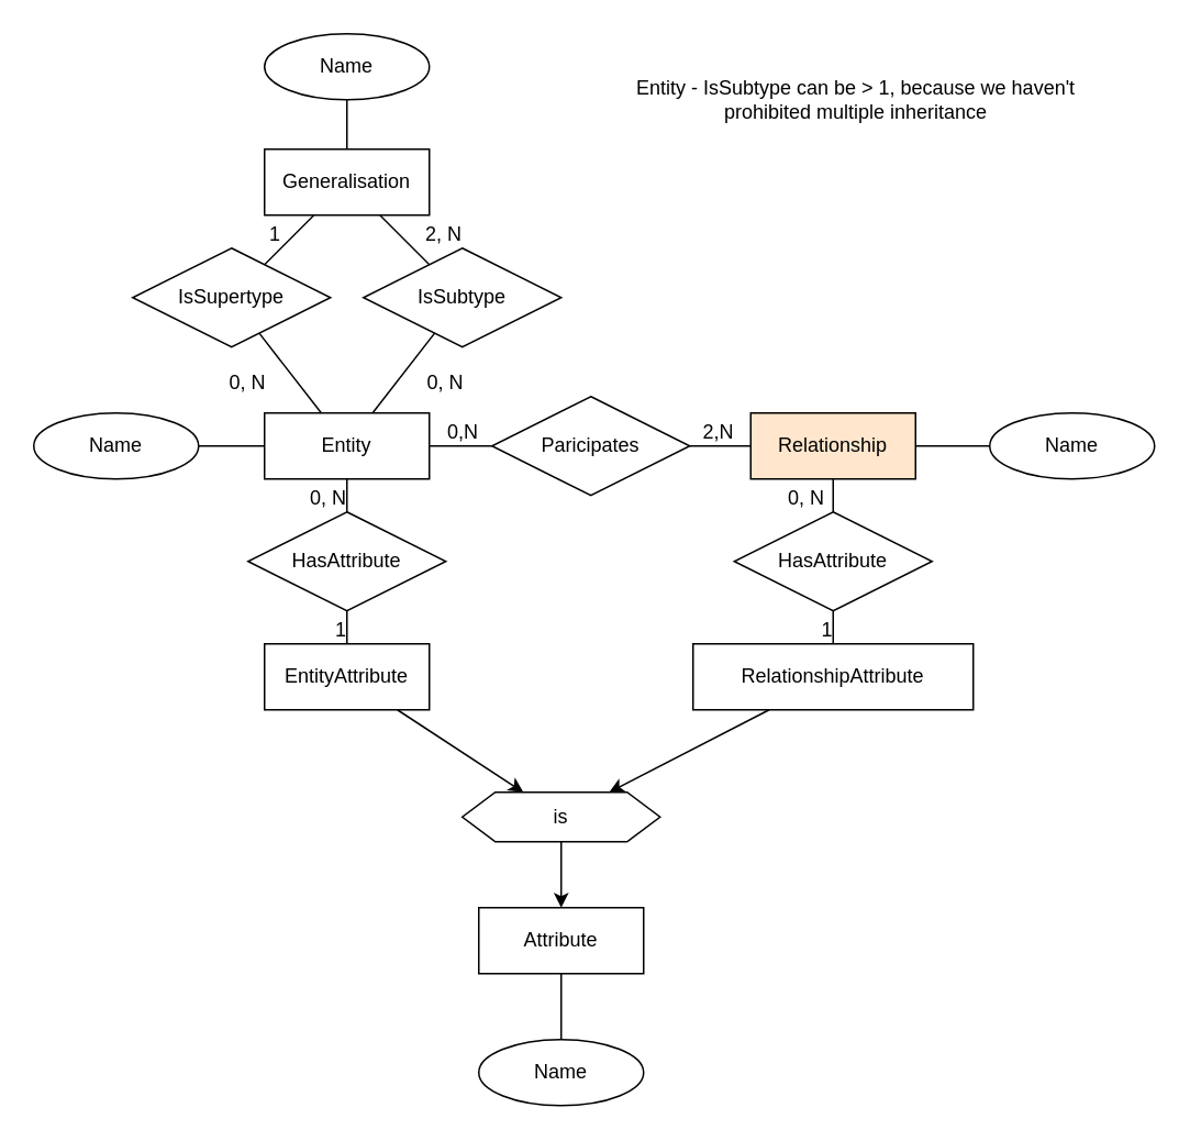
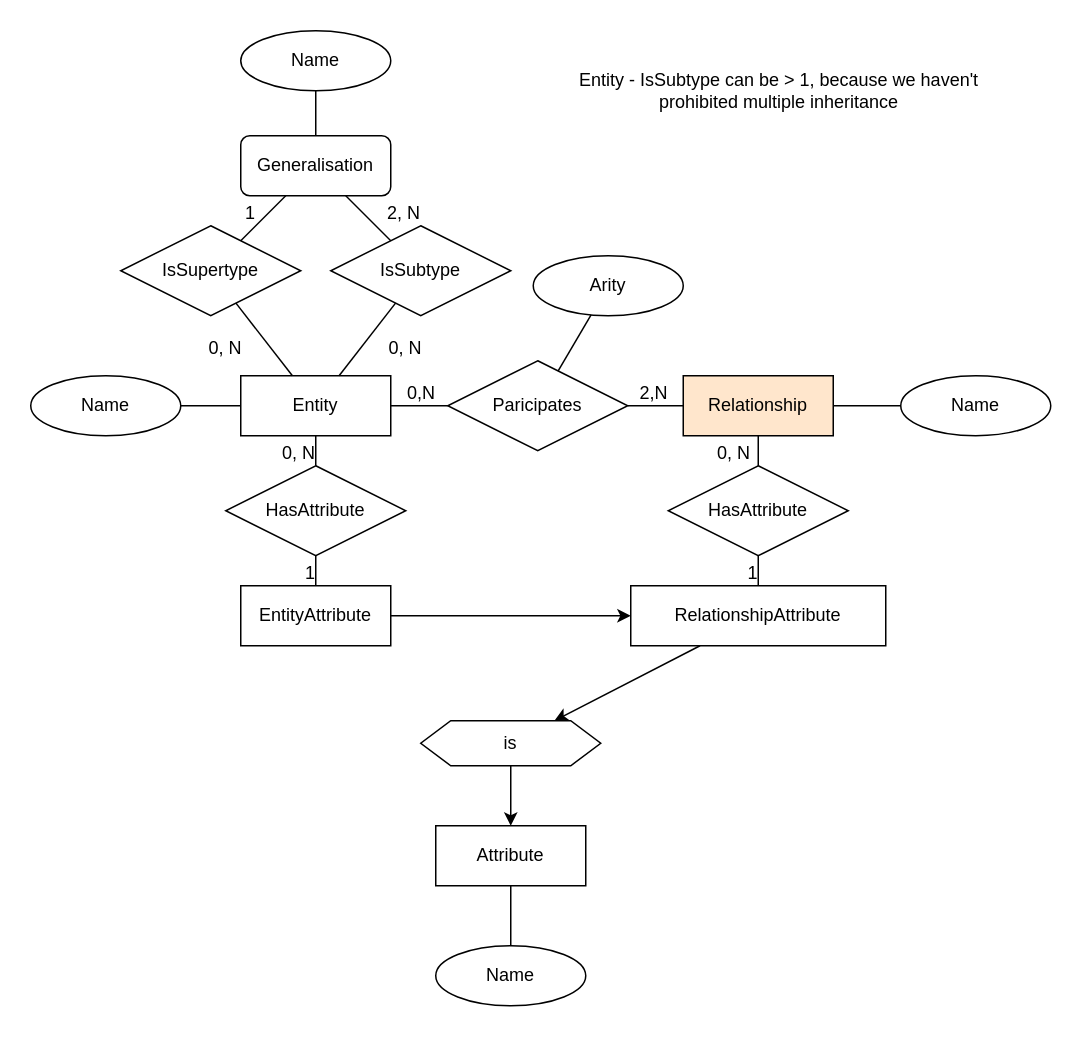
- <mxCell id="13" value="Generalisation" style="whiteSpace=wrap;html=1;align=center;" parent="1" vertex="1"><mxGeometry x="160" y="90" width="100" height="40" as="geometry" /></mxCell>
+ <mxCell id="13" value="Generalisation" style="whiteSpace=wrap;html=1;align=center;rounded=1;" parent="1" vertex="1"><mxGeometry x="160" y="90" width="100" height="40" as="geometry" /></mxCell>
+ <mxCell id="17" value="Arity" style="ellipse;whiteSpace=wrap;html=1;align=center;" vertex="1" parent="1"><mxGeometry x="355" y="170" width="100" height="40" as="geometry" /></mxCell>
+ <mxCell id="22" value="" style="endArrow=none;html=1;rounded=0;" edge="1" parent="1" source="16" target="17"><mxGeometry relative="1" as="geometry"><mxPoint x="340" y="400" as="sourcePoint" /><mxPoint x="500" y="400" as="targetPoint" /></mxGeometry></mxCell>
- <mxCell id="10" value="" style="endArrow=classic;html=1;" parent="1" source="6" target="5" edge="1"><mxGeometry width="50" height="50" relative="1" as="geometry"><mxPoint x="90" y="620" as="sourcePoint" /><mxPoint x="340" y="500" as="targetPoint" /></mxGeometry></mxCell>
+ <mxCell id="10" value="" style="endArrow=classic;html=1;" parent="1" source="6" target="7" edge="1"><mxGeometry width="50" height="50" relative="1" as="geometry"><mxPoint x="90" y="620" as="sourcePoint" /><mxPoint x="340" y="500" as="targetPoint" /></mxGeometry></mxCell>
